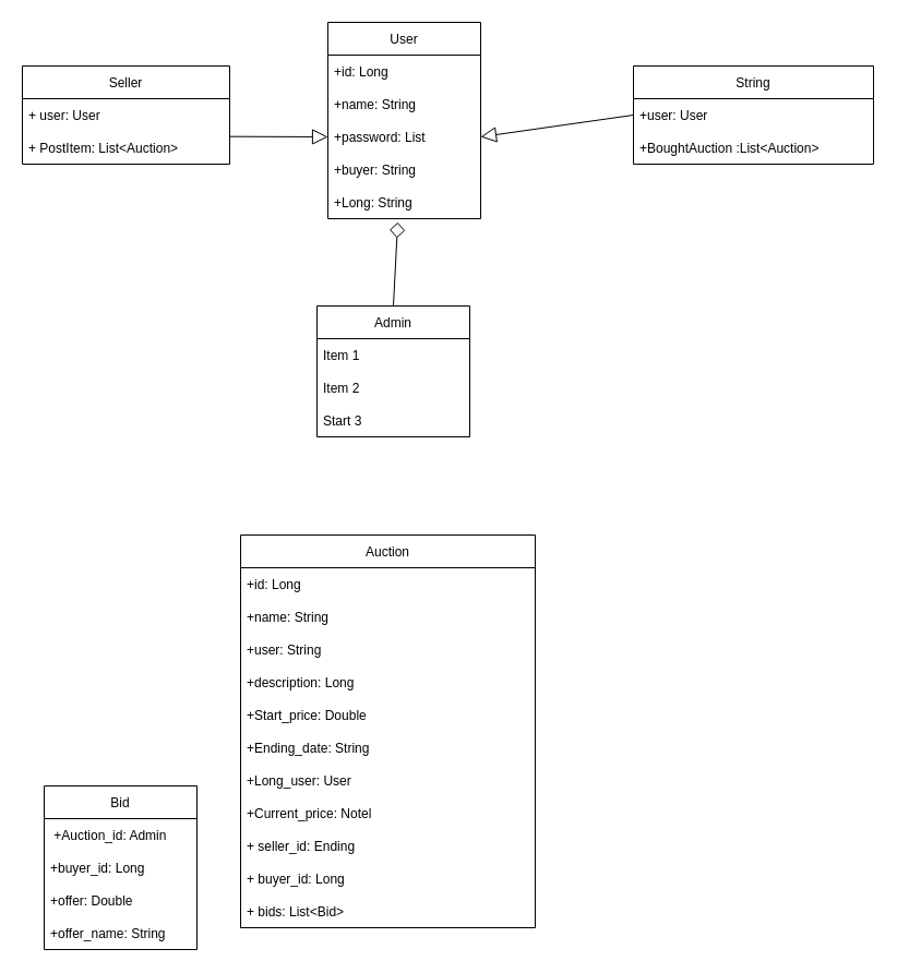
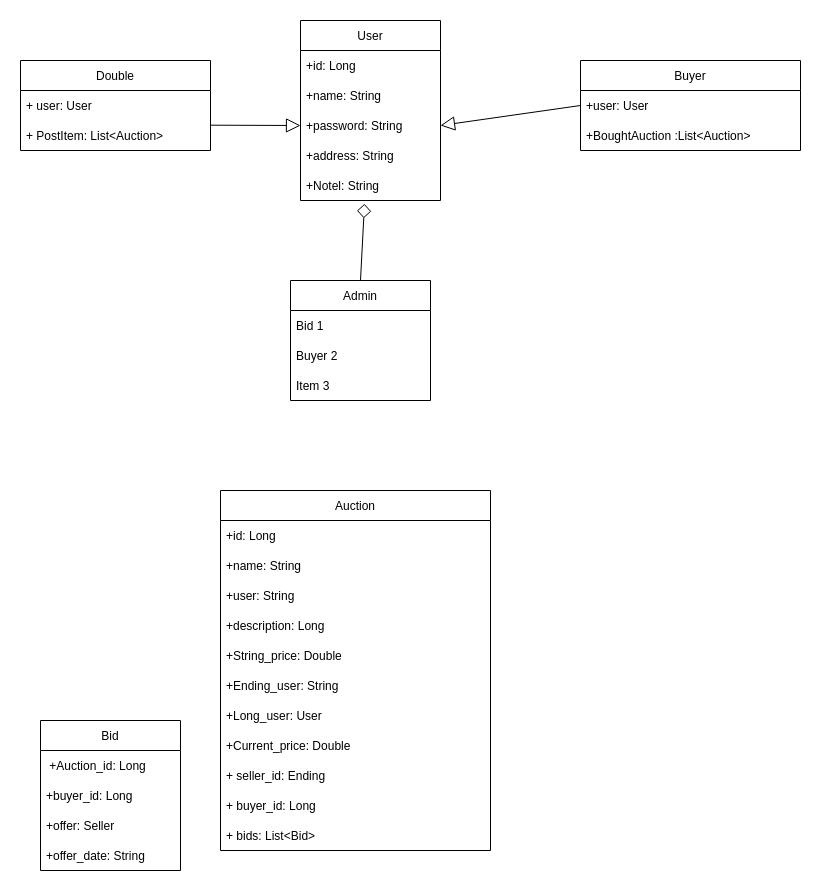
- <mxCell id="2" value="Seller" style="swimlane;fontStyle=0;childLayout=stackLayout;horizontal=1;startSize=30;horizontalStack=0;resizeParent=1;resizeParentMax=0;resizeLast=0;collapsible=1;marginBottom=0;" vertex="1" parent="1"><mxGeometry x="20" y="60" width="190" height="90" as="geometry" /></mxCell>
+ <mxCell id="2" value="Double" style="swimlane;fontStyle=0;childLayout=stackLayout;horizontal=1;startSize=30;horizontalStack=0;resizeParent=1;resizeParentMax=0;resizeLast=0;collapsible=1;marginBottom=0;" vertex="1" parent="1"><mxGeometry x="20" y="60" width="190" height="90" as="geometry" /></mxCell>
- <mxCell id="5" value="String" style="swimlane;fontStyle=0;childLayout=stackLayout;horizontal=1;startSize=30;horizontalStack=0;resizeParent=1;resizeParentMax=0;resizeLast=0;collapsible=1;marginBottom=0;" vertex="1" parent="1"><mxGeometry x="580" y="60" width="220" height="90" as="geometry" /></mxCell>
+ <mxCell id="5" value="Buyer" style="swimlane;fontStyle=0;childLayout=stackLayout;horizontal=1;startSize=30;horizontalStack=0;resizeParent=1;resizeParentMax=0;resizeLast=0;collapsible=1;marginBottom=0;" vertex="1" parent="1"><mxGeometry x="580" y="60" width="220" height="90" as="geometry" /></mxCell>
- <mxCell id="27" value="+password: List" style="text;strokeColor=none;fillColor=none;align=left;verticalAlign=middle;spacingLeft=4;spacingRight=4;overflow=hidden;points=[[0,0.5],[1,0.5]];portConstraint=eastwest;rotatable=0;" vertex="1" parent="24"><mxGeometry y="90" width="140" height="30" as="geometry" /></mxCell>
+ <mxCell id="27" value="+password: String" style="text;strokeColor=none;fillColor=none;align=left;verticalAlign=middle;spacingLeft=4;spacingRight=4;overflow=hidden;points=[[0,0.5],[1,0.5]];portConstraint=eastwest;rotatable=0;" vertex="1" parent="24"><mxGeometry y="90" width="140" height="30" as="geometry" /></mxCell>
- <mxCell id="28" value="+buyer: String" style="text;strokeColor=none;fillColor=none;align=left;verticalAlign=middle;spacingLeft=4;spacingRight=4;overflow=hidden;points=[[0,0.5],[1,0.5]];portConstraint=eastwest;rotatable=0;" vertex="1" parent="24"><mxGeometry y="120" width="140" height="30" as="geometry" /></mxCell>
+ <mxCell id="28" value="+address: String" style="text;strokeColor=none;fillColor=none;align=left;verticalAlign=middle;spacingLeft=4;spacingRight=4;overflow=hidden;points=[[0,0.5],[1,0.5]];portConstraint=eastwest;rotatable=0;" vertex="1" parent="24"><mxGeometry y="120" width="140" height="30" as="geometry" /></mxCell>
- <mxCell id="29" value="+Long: String" style="text;strokeColor=none;fillColor=none;align=left;verticalAlign=middle;spacingLeft=4;spacingRight=4;overflow=hidden;points=[[0,0.5],[1,0.5]];portConstraint=eastwest;rotatable=0;" vertex="1" parent="24"><mxGeometry y="150" width="140" height="30" as="geometry" /></mxCell>
+ <mxCell id="29" value="+Notel: String" style="text;strokeColor=none;fillColor=none;align=left;verticalAlign=middle;spacingLeft=4;spacingRight=4;overflow=hidden;points=[[0,0.5],[1,0.5]];portConstraint=eastwest;rotatable=0;" vertex="1" parent="24"><mxGeometry y="150" width="140" height="30" as="geometry" /></mxCell>
- <mxCell id="21" value="Item 1" style="text;strokeColor=none;fillColor=none;align=left;verticalAlign=middle;spacingLeft=4;spacingRight=4;overflow=hidden;points=[[0,0.5],[1,0.5]];portConstraint=eastwest;rotatable=0;" vertex="1" parent="20"><mxGeometry y="30" width="140" height="30" as="geometry" /></mxCell>
+ <mxCell id="21" value="Bid 1" style="text;strokeColor=none;fillColor=none;align=left;verticalAlign=middle;spacingLeft=4;spacingRight=4;overflow=hidden;points=[[0,0.5],[1,0.5]];portConstraint=eastwest;rotatable=0;" vertex="1" parent="20"><mxGeometry y="30" width="140" height="30" as="geometry" /></mxCell>
- <mxCell id="22" value="Item 2" style="text;strokeColor=none;fillColor=none;align=left;verticalAlign=middle;spacingLeft=4;spacingRight=4;overflow=hidden;points=[[0,0.5],[1,0.5]];portConstraint=eastwest;rotatable=0;" vertex="1" parent="20"><mxGeometry y="60" width="140" height="30" as="geometry" /></mxCell>
+ <mxCell id="22" value="Buyer 2" style="text;strokeColor=none;fillColor=none;align=left;verticalAlign=middle;spacingLeft=4;spacingRight=4;overflow=hidden;points=[[0,0.5],[1,0.5]];portConstraint=eastwest;rotatable=0;" vertex="1" parent="20"><mxGeometry y="60" width="140" height="30" as="geometry" /></mxCell>
- <mxCell id="23" value="Start 3" style="text;strokeColor=none;fillColor=none;align=left;verticalAlign=middle;spacingLeft=4;spacingRight=4;overflow=hidden;points=[[0,0.5],[1,0.5]];portConstraint=eastwest;rotatable=0;" vertex="1" parent="20"><mxGeometry y="90" width="140" height="30" as="geometry" /></mxCell>
+ <mxCell id="23" value="Item 3" style="text;strokeColor=none;fillColor=none;align=left;verticalAlign=middle;spacingLeft=4;spacingRight=4;overflow=hidden;points=[[0,0.5],[1,0.5]];portConstraint=eastwest;rotatable=0;" vertex="1" parent="20"><mxGeometry y="90" width="140" height="30" as="geometry" /></mxCell>
- <mxCell id="13" value="+Start_price: Double" style="text;strokeColor=none;fillColor=none;align=left;verticalAlign=middle;spacingLeft=4;spacingRight=4;overflow=hidden;points=[[0,0.5],[1,0.5]];portConstraint=eastwest;rotatable=0;" vertex="1" parent="8"><mxGeometry y="150" width="270" height="30" as="geometry" /></mxCell>
+ <mxCell id="13" value="+String_price: Double" style="text;strokeColor=none;fillColor=none;align=left;verticalAlign=middle;spacingLeft=4;spacingRight=4;overflow=hidden;points=[[0,0.5],[1,0.5]];portConstraint=eastwest;rotatable=0;" vertex="1" parent="8"><mxGeometry y="150" width="270" height="30" as="geometry" /></mxCell>
- <mxCell id="14" value="+Ending_date: String" style="text;strokeColor=none;fillColor=none;align=left;verticalAlign=middle;spacingLeft=4;spacingRight=4;overflow=hidden;points=[[0,0.5],[1,0.5]];portConstraint=eastwest;rotatable=0;" vertex="1" parent="8"><mxGeometry y="180" width="270" height="30" as="geometry" /></mxCell>
+ <mxCell id="14" value="+Ending_user: String" style="text;strokeColor=none;fillColor=none;align=left;verticalAlign=middle;spacingLeft=4;spacingRight=4;overflow=hidden;points=[[0,0.5],[1,0.5]];portConstraint=eastwest;rotatable=0;" vertex="1" parent="8"><mxGeometry y="180" width="270" height="30" as="geometry" /></mxCell>
- <mxCell id="16" value="+Current_price: Notel " style="text;strokeColor=none;fillColor=none;align=left;verticalAlign=middle;spacingLeft=4;spacingRight=4;overflow=hidden;points=[[0,0.5],[1,0.5]];portConstraint=eastwest;rotatable=0;" vertex="1" parent="8"><mxGeometry y="240" width="270" height="30" as="geometry" /></mxCell>
+ <mxCell id="16" value="+Current_price: Double " style="text;strokeColor=none;fillColor=none;align=left;verticalAlign=middle;spacingLeft=4;spacingRight=4;overflow=hidden;points=[[0,0.5],[1,0.5]];portConstraint=eastwest;rotatable=0;" vertex="1" parent="8"><mxGeometry y="240" width="270" height="30" as="geometry" /></mxCell>
- <mxCell id="31" value=" +Auction_id: Admin" style="text;strokeColor=none;fillColor=none;align=left;verticalAlign=middle;spacingLeft=4;spacingRight=4;overflow=hidden;points=[[0,0.5],[1,0.5]];portConstraint=eastwest;rotatable=0;" vertex="1" parent="30"><mxGeometry y="30" width="140" height="30" as="geometry" /></mxCell>
+ <mxCell id="31" value=" +Auction_id: Long" style="text;strokeColor=none;fillColor=none;align=left;verticalAlign=middle;spacingLeft=4;spacingRight=4;overflow=hidden;points=[[0,0.5],[1,0.5]];portConstraint=eastwest;rotatable=0;" vertex="1" parent="30"><mxGeometry y="30" width="140" height="30" as="geometry" /></mxCell>
- <mxCell id="33" value="+offer: Double" style="text;strokeColor=none;fillColor=none;align=left;verticalAlign=middle;spacingLeft=4;spacingRight=4;overflow=hidden;points=[[0,0.5],[1,0.5]];portConstraint=eastwest;rotatable=0;" vertex="1" parent="30"><mxGeometry y="90" width="140" height="30" as="geometry" /></mxCell>
+ <mxCell id="33" value="+offer: Seller" style="text;strokeColor=none;fillColor=none;align=left;verticalAlign=middle;spacingLeft=4;spacingRight=4;overflow=hidden;points=[[0,0.5],[1,0.5]];portConstraint=eastwest;rotatable=0;" vertex="1" parent="30"><mxGeometry y="90" width="140" height="30" as="geometry" /></mxCell>
- <mxCell id="34" value="+offer_name: String" style="text;strokeColor=none;fillColor=none;align=left;verticalAlign=middle;spacingLeft=4;spacingRight=4;overflow=hidden;points=[[0,0.5],[1,0.5]];portConstraint=eastwest;rotatable=0;" vertex="1" parent="30"><mxGeometry y="120" width="140" height="30" as="geometry" /></mxCell>
+ <mxCell id="34" value="+offer_date: String" style="text;strokeColor=none;fillColor=none;align=left;verticalAlign=middle;spacingLeft=4;spacingRight=4;overflow=hidden;points=[[0,0.5],[1,0.5]];portConstraint=eastwest;rotatable=0;" vertex="1" parent="30"><mxGeometry y="120" width="140" height="30" as="geometry" /></mxCell>
